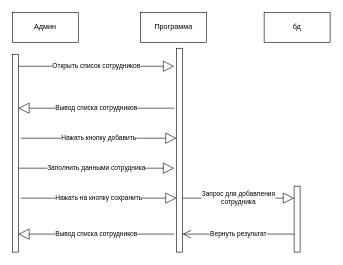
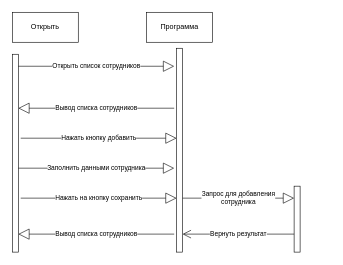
- <mxCell id="2" value="Админ" style="html=1;whiteSpace=wrap;" vertex="1" parent="1"><mxGeometry x="20" y="20" width="110" height="50" as="geometry" /></mxCell>
+ <mxCell id="2" value="Открыть" style="html=1;whiteSpace=wrap;" vertex="1" parent="1"><mxGeometry x="20" y="20" width="110" height="50" as="geometry" /></mxCell>
- <mxCell id="4" value="Программа" style="html=1;whiteSpace=wrap;" vertex="1" parent="1"><mxGeometry x="234" y="20" width="110" height="50" as="geometry" /></mxCell>
+ <mxCell id="4" value="Программа" style="html=1;whiteSpace=wrap;" vertex="1" parent="1"><mxGeometry x="244" y="20" width="110" height="50" as="geometry" /></mxCell>
- <mxCell id="5" value="бд" style="html=1;whiteSpace=wrap;" vertex="1" parent="1"><mxGeometry x="440" y="20" width="110" height="50" as="geometry" /></mxCell>
